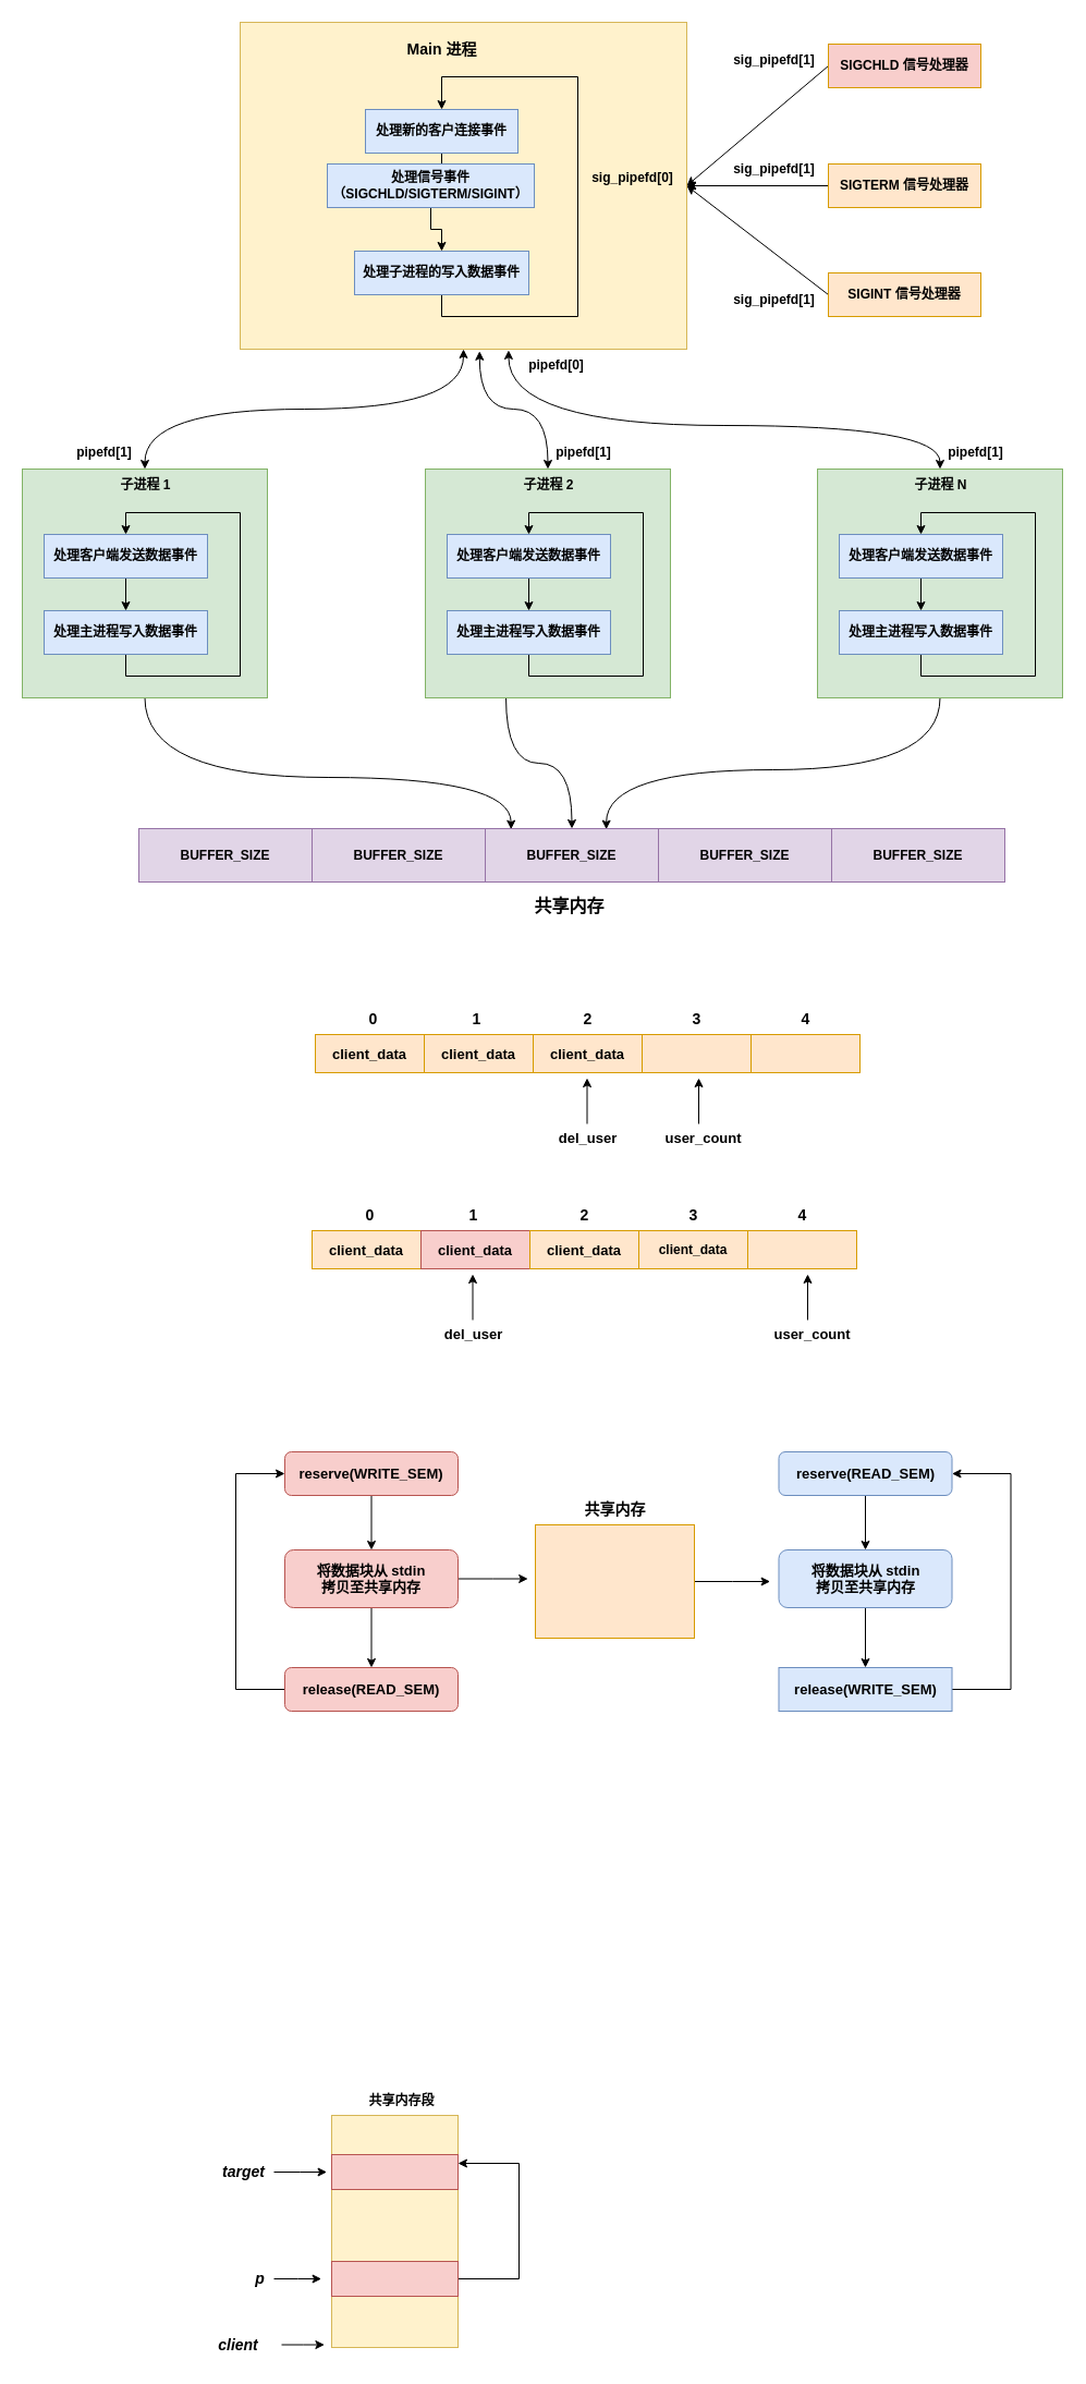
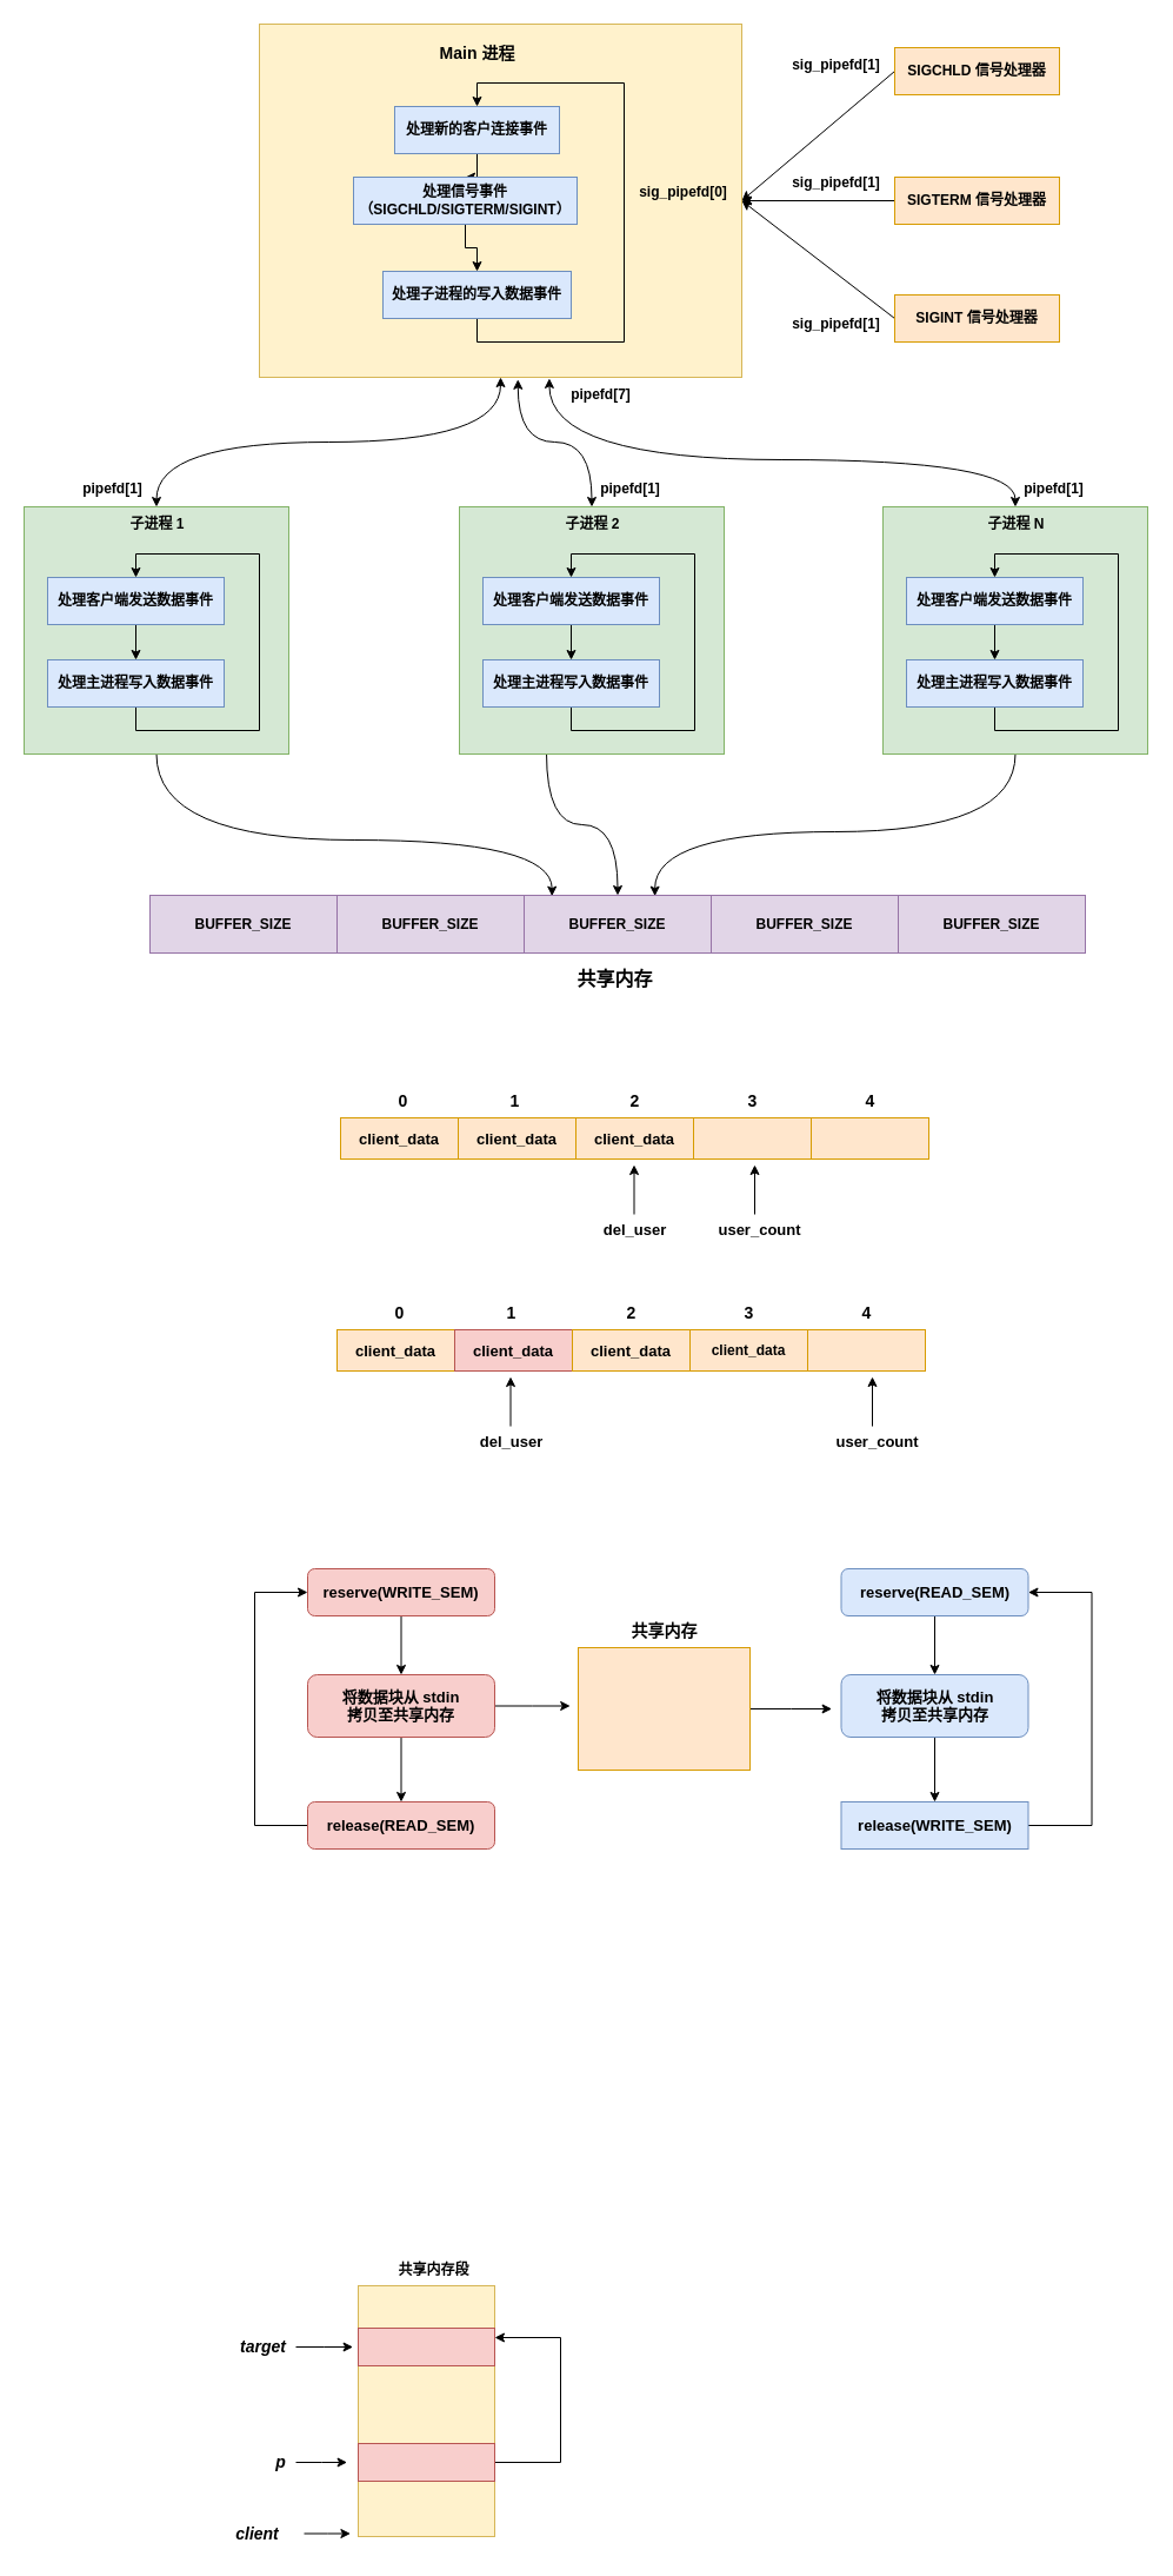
- <mxCell id="11" value="&lt;b&gt;SIGCHLD 信号处理器&lt;/b&gt;" style="rounded=0;whiteSpace=wrap;html=1;fillColor=#f8cecc;strokeColor=#d79b00;" parent="1" vertex="1"><mxGeometry x="760" y="40" width="140" height="40" as="geometry" /></mxCell>
+ <mxCell id="11" value="&lt;b&gt;SIGCHLD 信号处理器&lt;/b&gt;" style="rounded=0;whiteSpace=wrap;html=1;fillColor=#ffe6cc;strokeColor=#d79b00;" parent="1" vertex="1"><mxGeometry x="760" y="40" width="140" height="40" as="geometry" /></mxCell>
- <mxCell id="4" value="&lt;b&gt;处理新的客户连接事件&lt;/b&gt;" style="rounded=0;whiteSpace=wrap;html=1;fillColor=#dae8fc;strokeColor=#6c8ebf;" parent="1" vertex="1"><mxGeometry x="335" y="100" width="140" height="40" as="geometry" /></mxCell>
+ <mxCell id="4" value="&lt;b&gt;处理新的客户连接事件&lt;/b&gt;" style="rounded=0;whiteSpace=wrap;html=1;fillColor=#dae8fc;strokeColor=#6c8ebf;" parent="1" vertex="1"><mxGeometry x="335" y="90" width="140" height="40" as="geometry" /></mxCell>
- <mxCell id="47" value="&lt;b&gt;pipefd[0]&lt;/b&gt;" style="text;html=1;align=center;verticalAlign=middle;resizable=0;points=[];autosize=1;strokeColor=none;fillColor=none;" parent="1" vertex="1"><mxGeometry x="475" y="320" width="70" height="30" as="geometry" /></mxCell>
+ <mxCell id="47" value="&lt;b&gt;pipefd[7]&lt;/b&gt;" style="text;html=1;align=center;verticalAlign=middle;resizable=0;points=[];autosize=1;strokeColor=none;fillColor=none;" parent="1" vertex="1"><mxGeometry x="475" y="320" width="70" height="30" as="geometry" /></mxCell>
